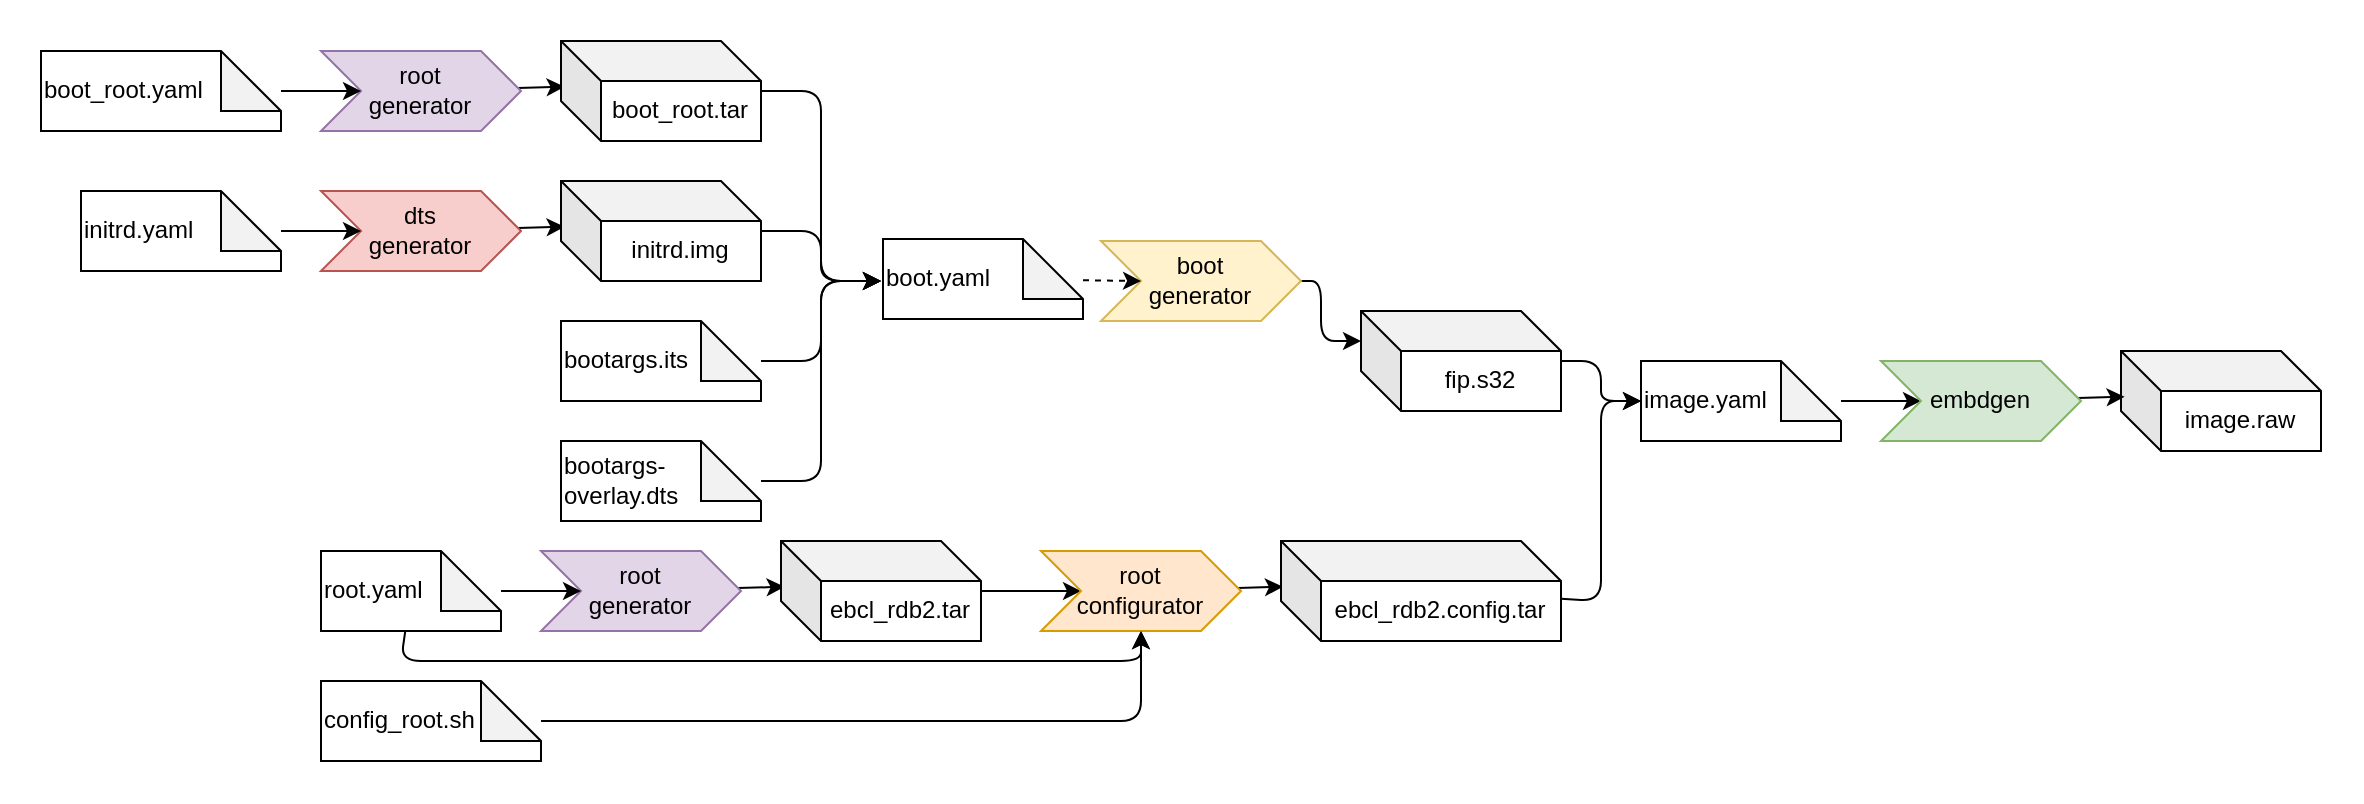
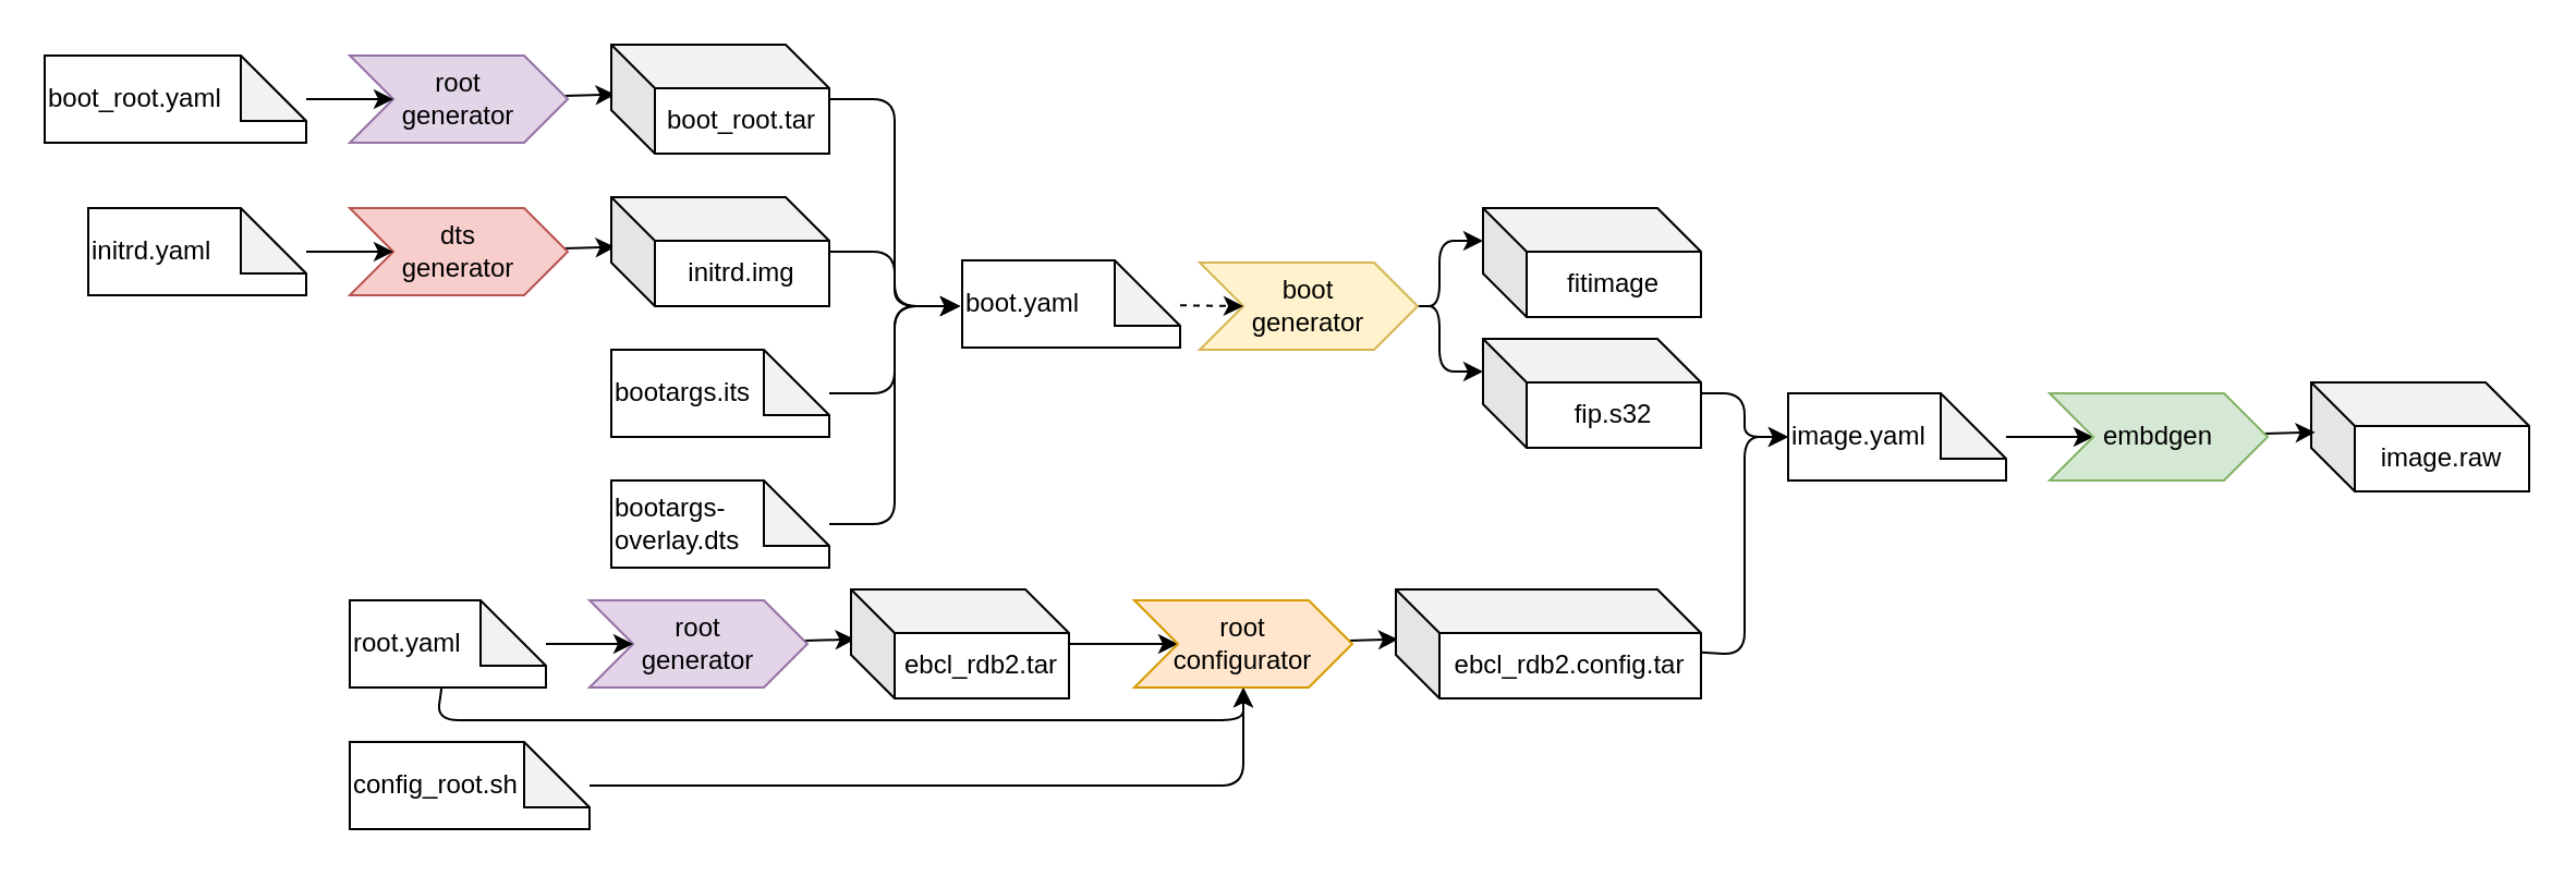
+ <mxCell id="18" style="edgeStyle=none;html=1;entryX=0;entryY=0;entryDx=0;entryDy=15;entryPerimeter=0;" parent="1" source="20" target="21" edge="1"><mxGeometry relative="1" as="geometry"><Array as="points"><mxPoint x="660" y="140" /><mxPoint x="660" y="110" /></Array></mxGeometry></mxCell>
+ <mxCell id="21" value="fitimage" style="shape=cube;whiteSpace=wrap;html=1;boundedLbl=1;backgroundOutline=1;darkOpacity=0.05;darkOpacity2=0.1;" parent="1" vertex="1"><mxGeometry x="680" y="95" width="100" height="50" as="geometry" /></mxCell>
